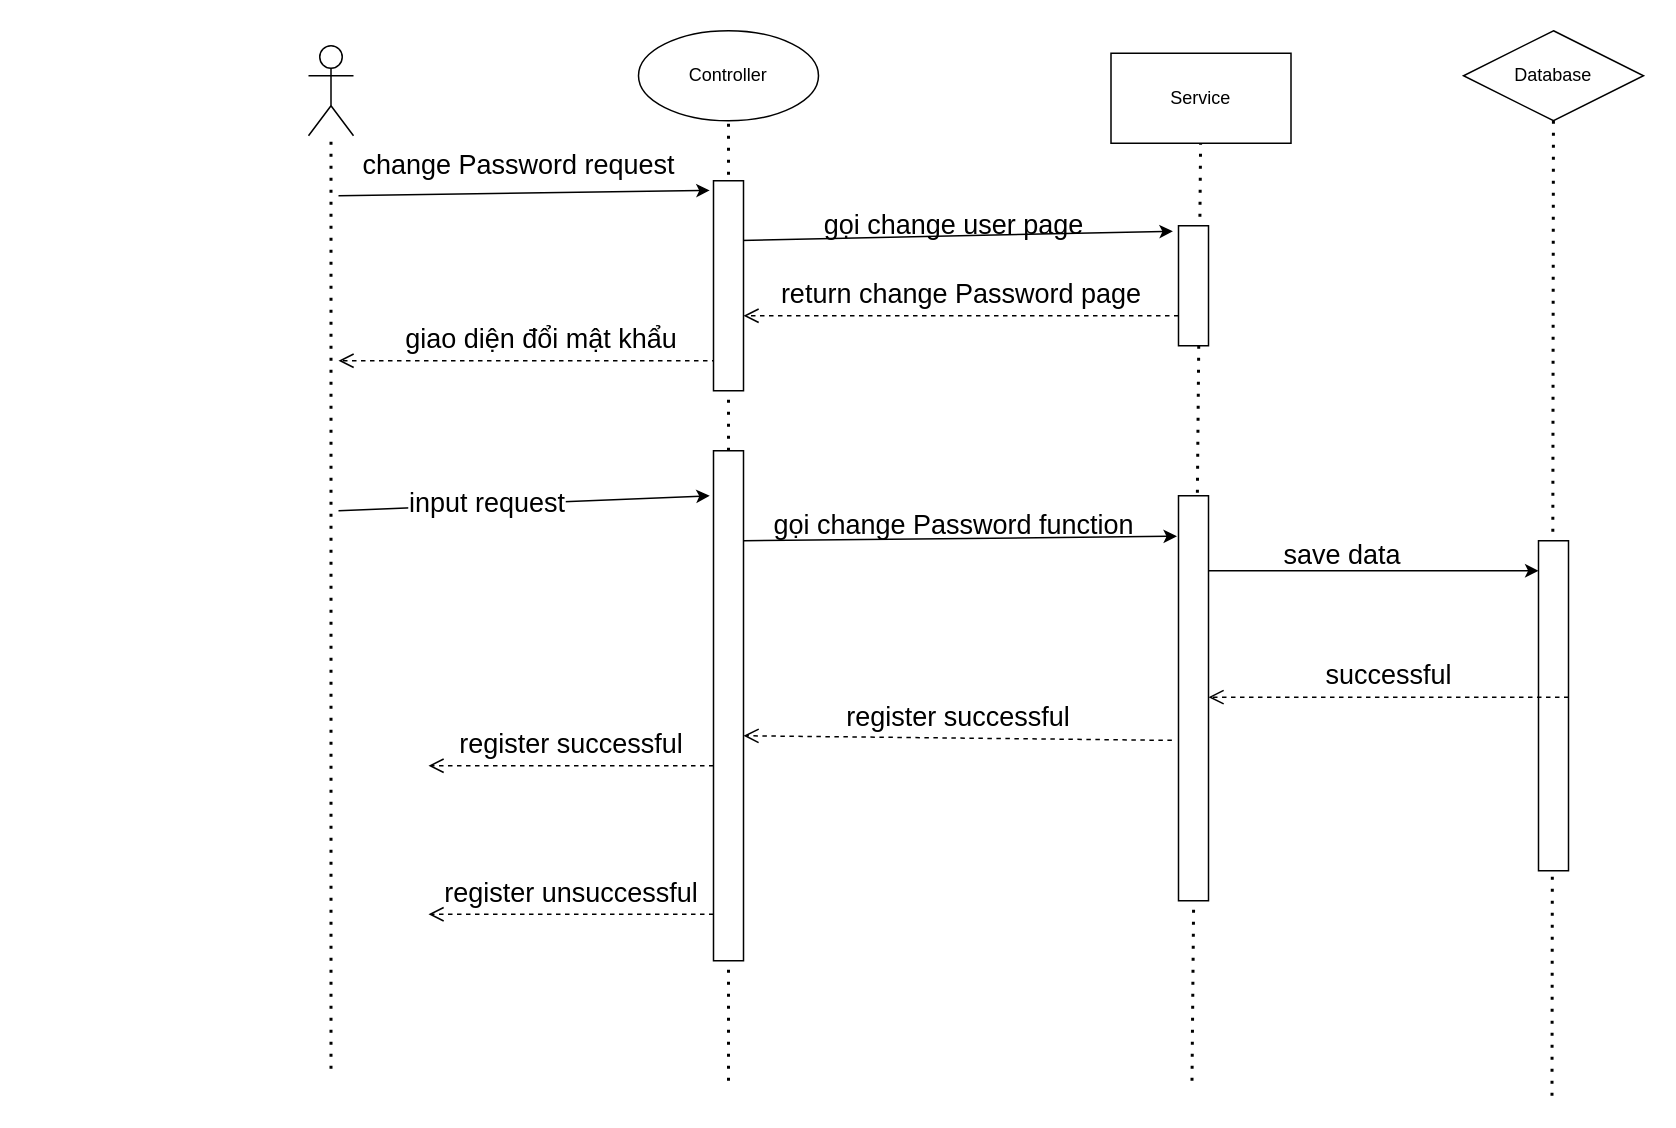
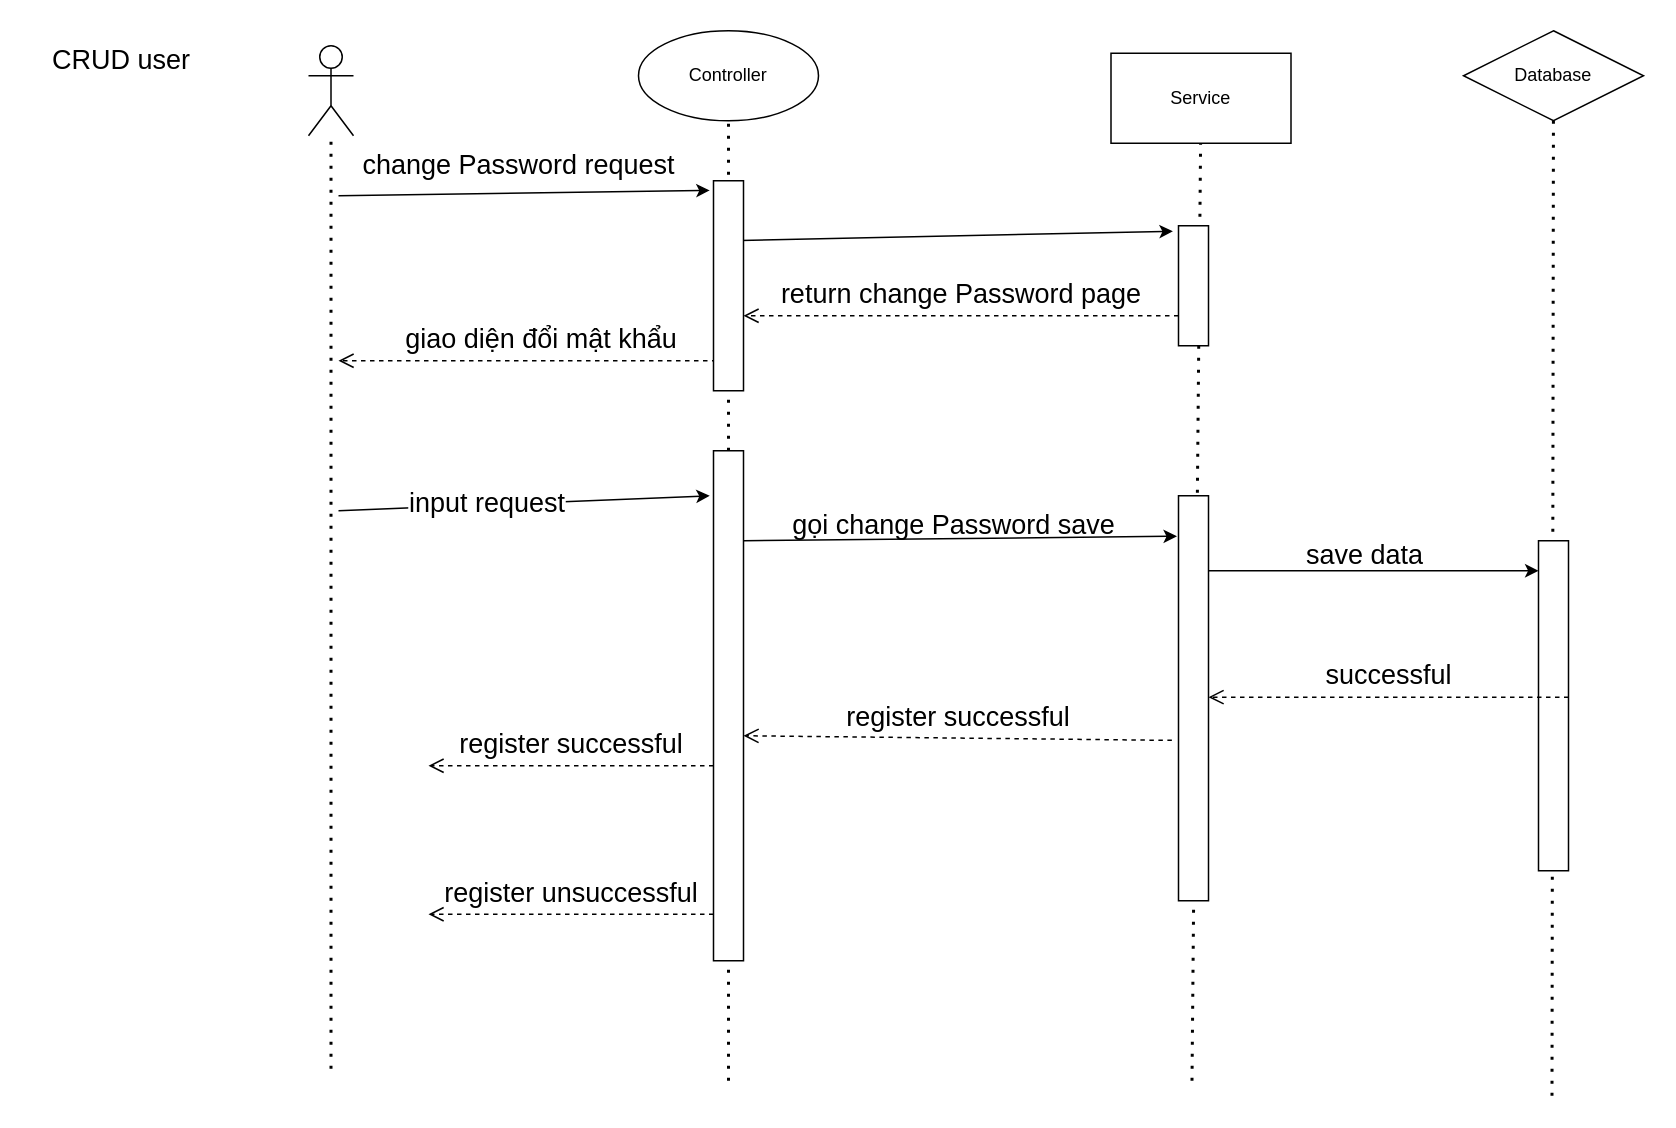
+ <mxCell id="6" value="&lt;span style=&quot;font-size: 18px;&quot;&gt;CRUD user&lt;/span&gt;" style="text;html=1;align=center;verticalAlign=middle;resizable=0;points=[];autosize=1;strokeColor=none;fillColor=none;" vertex="1" parent="1"><mxGeometry x="20" y="20" width="120" height="40" as="geometry" /></mxCell>
- <mxCell id="14" value="gọi change user page" style="text;html=1;align=center;verticalAlign=middle;resizable=0;points=[];autosize=1;strokeColor=none;fillColor=none;fontSize=18;" vertex="1" parent="1"><mxGeometry x="535" y="130" width="200" height="40" as="geometry" /></mxCell>
- <mxCell id="25" value="gọi&amp;nbsp;change Password function" style="text;html=1;align=center;verticalAlign=middle;resizable=0;points=[];autosize=1;strokeColor=none;fillColor=none;fontSize=18;" vertex="1" parent="1"><mxGeometry x="505" y="330" width="260" height="40" as="geometry" /></mxCell>
+ <mxCell id="25" value="gọi&amp;nbsp;change Password save" style="text;html=1;align=center;verticalAlign=middle;resizable=0;points=[];autosize=1;strokeColor=none;fillColor=none;fontSize=18;" vertex="1" parent="1"><mxGeometry x="505" y="330" width="260" height="40" as="geometry" /></mxCell>
- <mxCell id="27" value="save data" style="text;html=1;align=center;verticalAlign=middle;resizable=0;points=[];autosize=1;strokeColor=none;fillColor=none;fontSize=18;" vertex="1" parent="1"><mxGeometry x="844" y="350" width="100" height="40" as="geometry" /></mxCell>
+ <mxCell id="27" value="save data" style="text;html=1;align=center;verticalAlign=middle;resizable=0;points=[];autosize=1;strokeColor=none;fillColor=none;fontSize=18;" vertex="1" parent="1"><mxGeometry x="859" y="350" width="100" height="40" as="geometry" /></mxCell>
